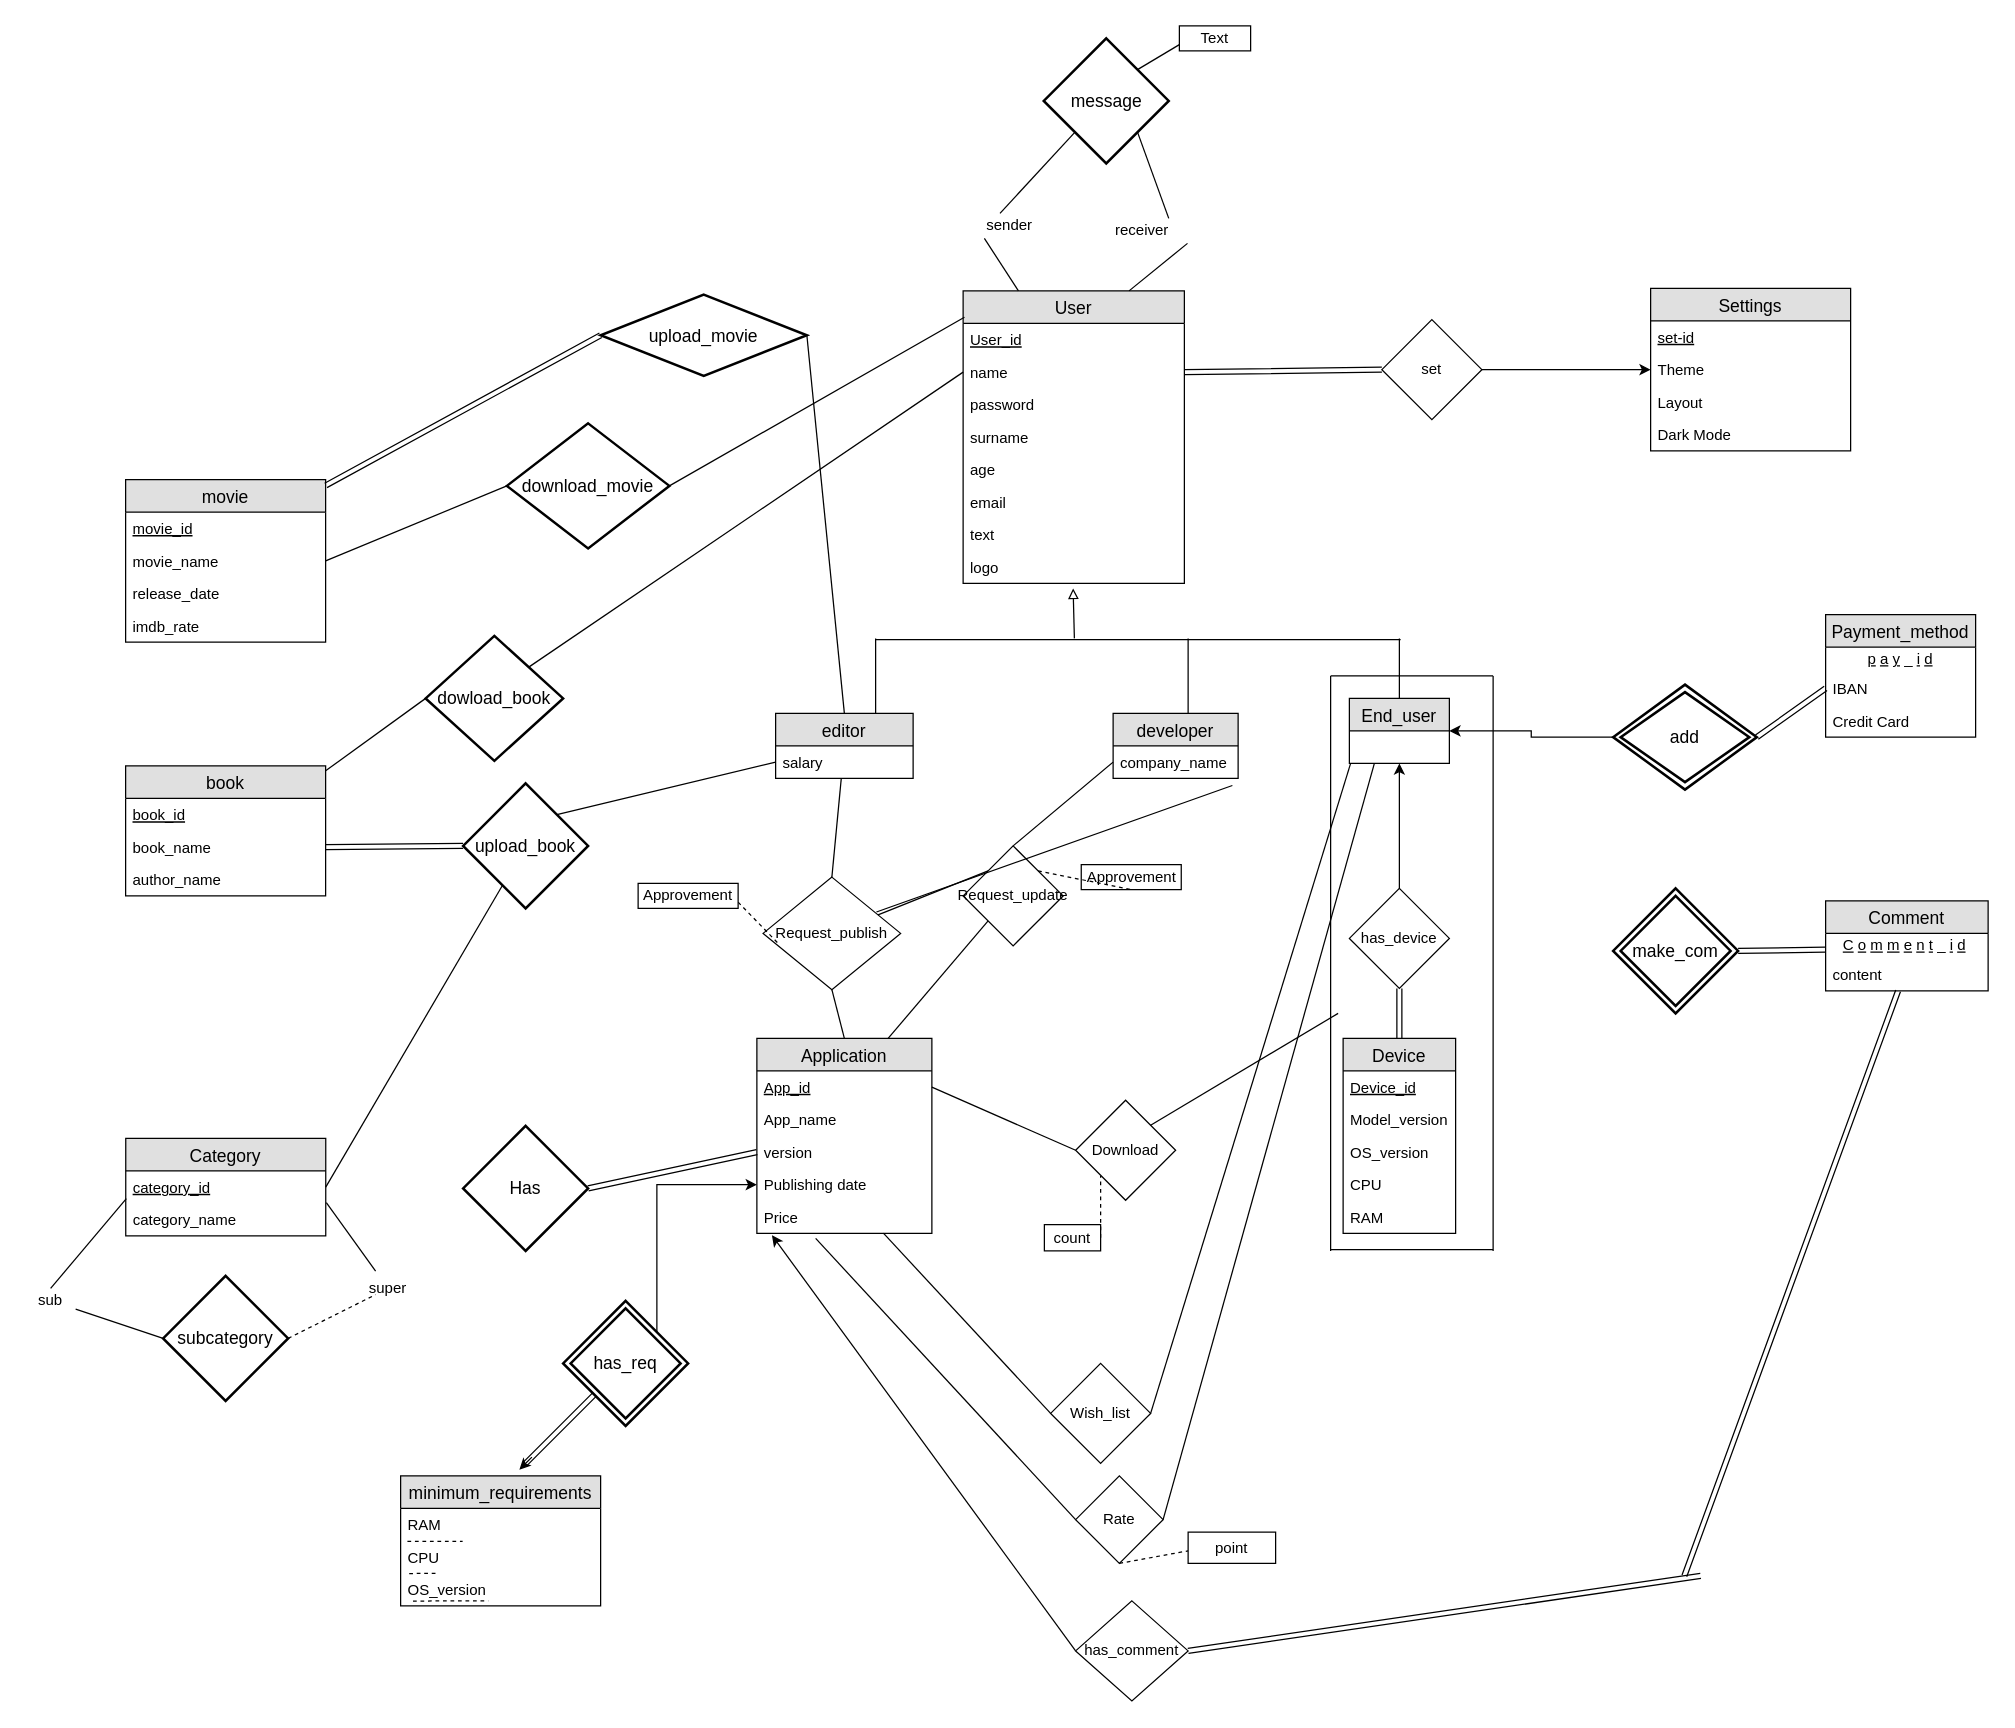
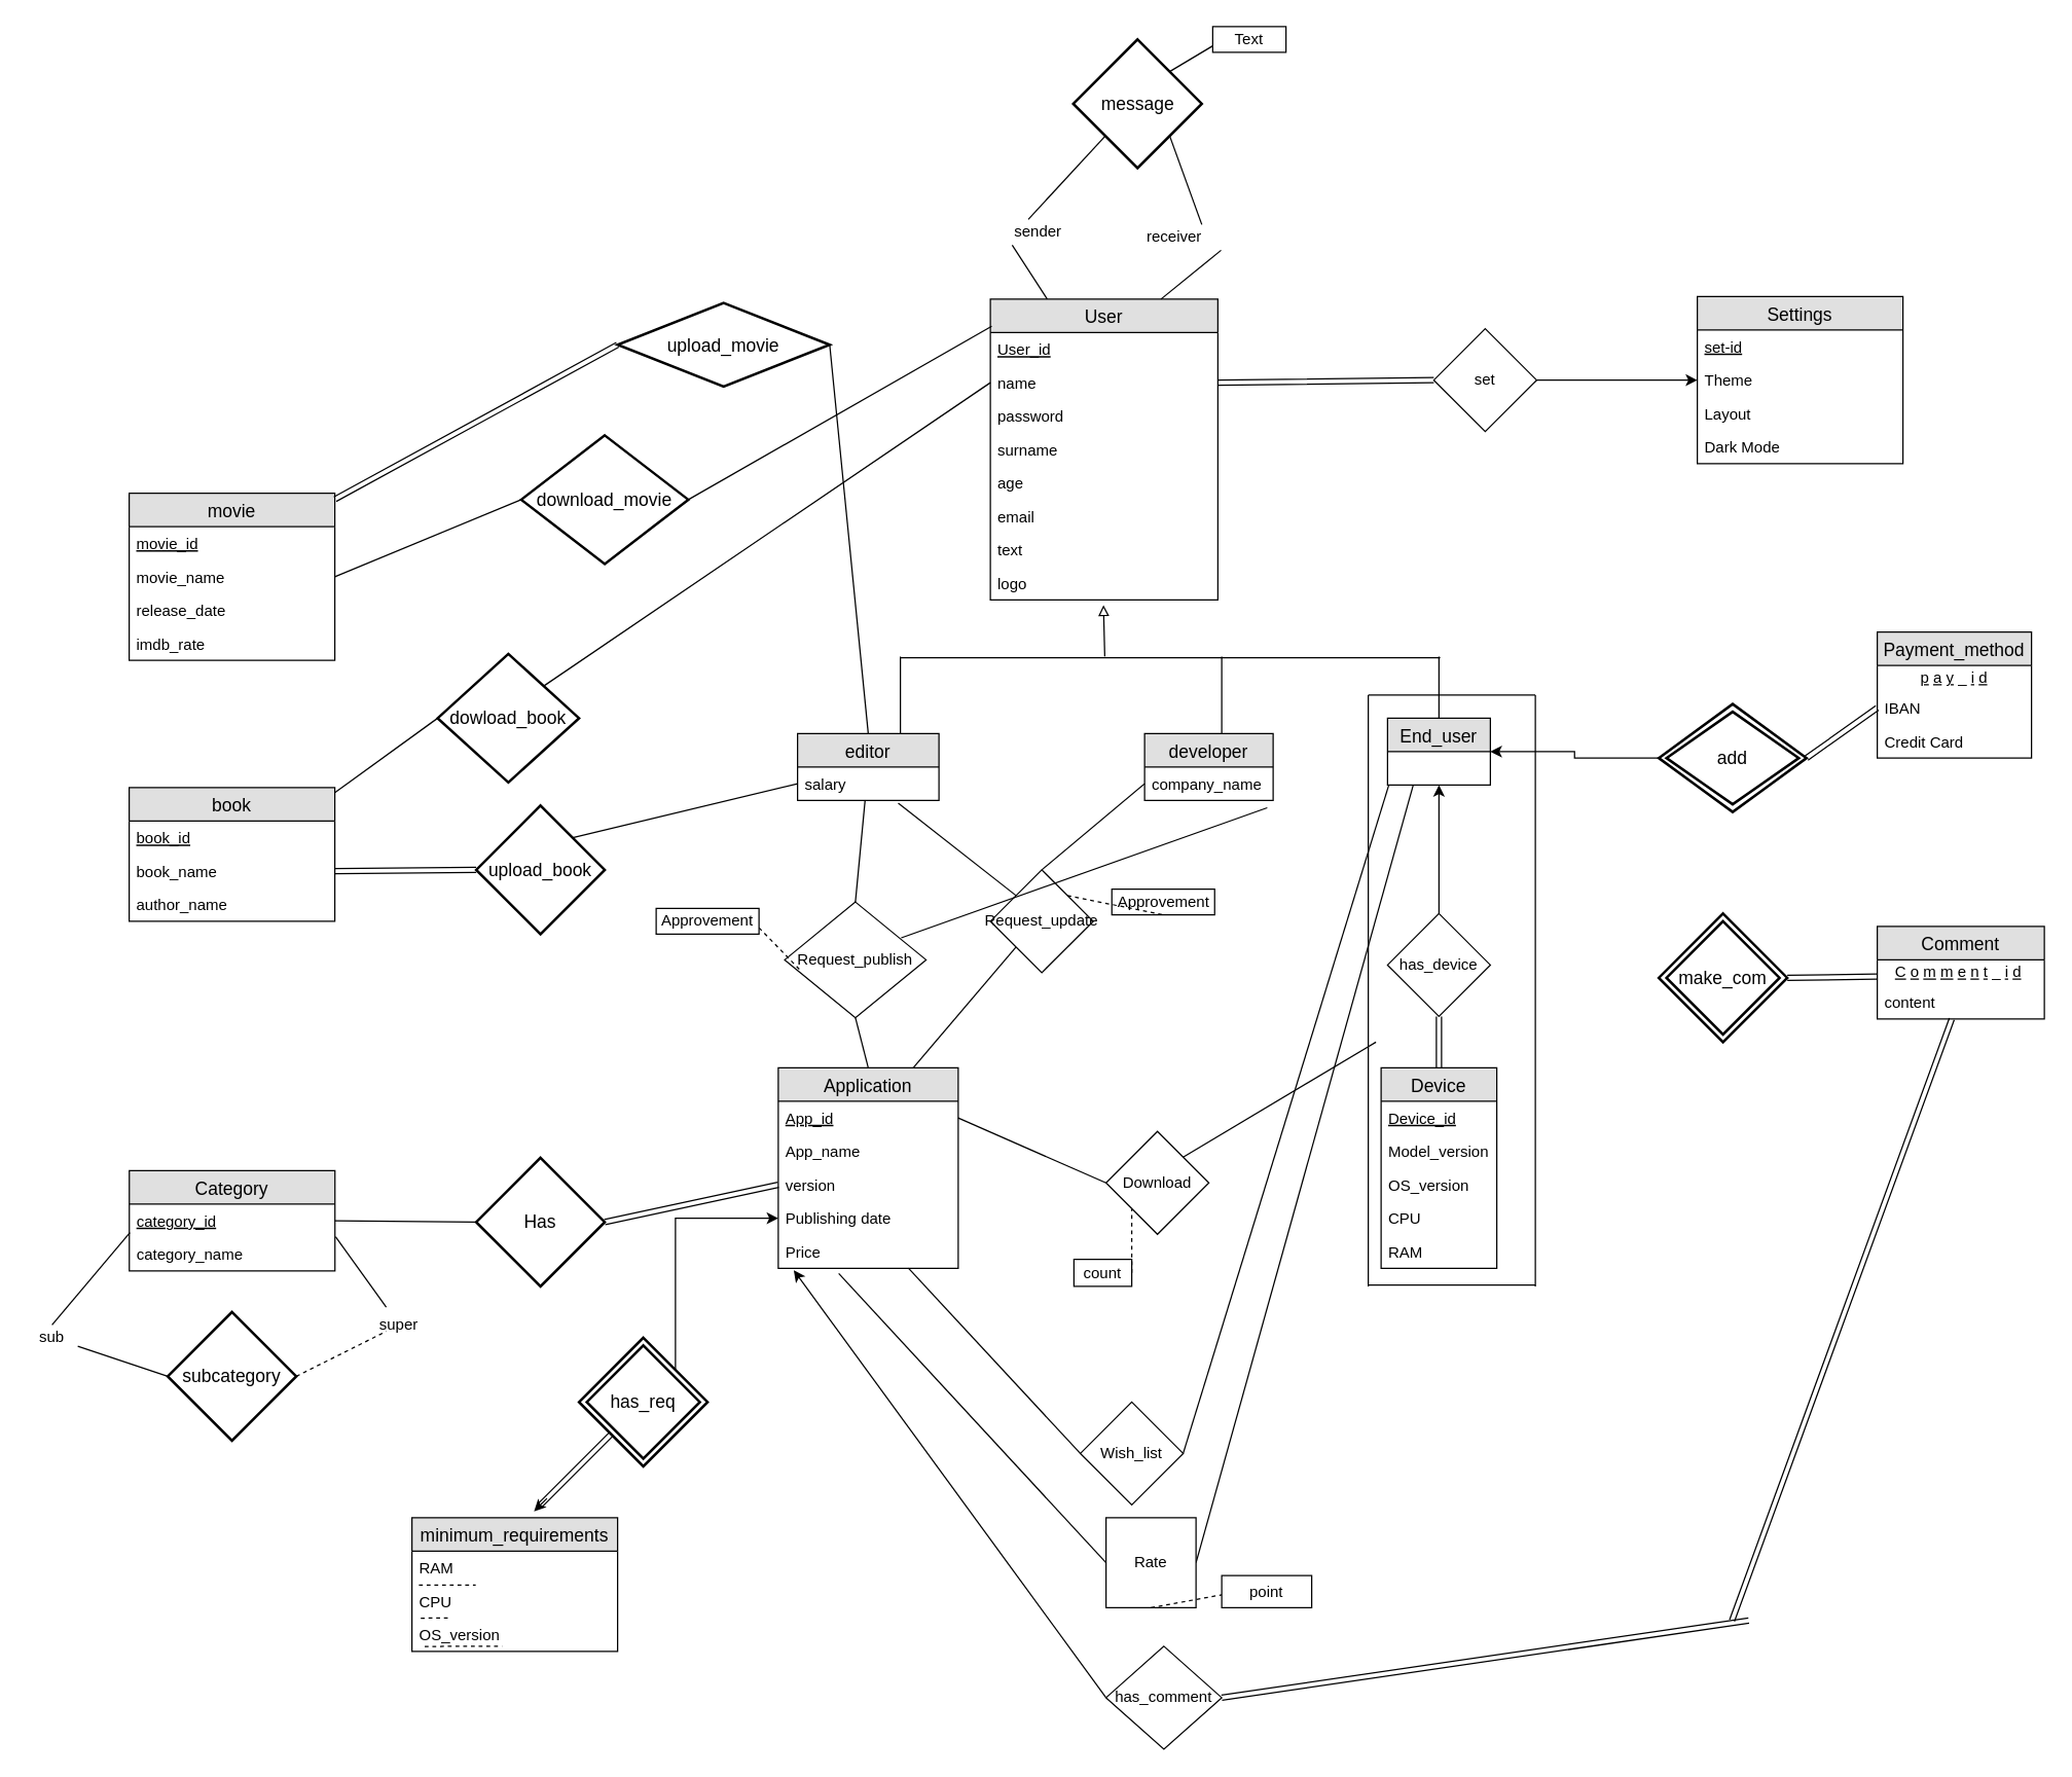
- <mxCell id="49" value="set" style="rhombus;whiteSpace=wrap;html=1;" parent="1" vertex="1"><mxGeometry x="1105" y="255" width="80" height="80" as="geometry" /></mxCell>
+ <mxCell id="49" value="set" style="rhombus;whiteSpace=wrap;html=1;" parent="1" vertex="1"><mxGeometry x="1115" y="255" width="80" height="80" as="geometry" /></mxCell>
- <mxCell id="138" value="" style="endArrow=none;html=1;exitX=0;exitY=0;exitDx=0;exitDy=0;" parent="1" source="6" target="3" edge="1"><mxGeometry width="50" height="50" relative="1" as="geometry"><mxPoint x="685" y="721" as="sourcePoint" /><mxPoint x="692.524" y="642" as="targetPoint" /></mxGeometry></mxCell>
+ <mxCell id="138" value="" style="endArrow=none;html=1;exitX=0;exitY=0;exitDx=0;exitDy=0;entryX=0.712;entryY=1.084;entryDx=0;entryDy=0;entryPerimeter=0;" parent="1" source="6" target="23" edge="1"><mxGeometry width="50" height="50" relative="1" as="geometry"><mxPoint x="685" y="721" as="sourcePoint" /><mxPoint x="692.524" y="642" as="targetPoint" /></mxGeometry></mxCell>
- <mxCell id="86" value="" style="endArrow=none;html=1;exitX=1;exitY=0.5;exitDx=0;exitDy=0;" parent="1" source="83" target="126" edge="1"><mxGeometry width="50" height="50" relative="1" as="geometry"><mxPoint x="360" y="900" as="sourcePoint" /><mxPoint x="410" y="850" as="targetPoint" /></mxGeometry></mxCell>
+ <mxCell id="86" value="" style="endArrow=none;html=1;entryX=0;entryY=0.5;entryDx=0;entryDy=0;exitX=1;exitY=0.5;exitDx=0;exitDy=0;" parent="1" source="83" target="85" edge="1"><mxGeometry width="50" height="50" relative="1" as="geometry"><mxPoint x="360" y="900" as="sourcePoint" /><mxPoint x="410" y="850" as="targetPoint" /></mxGeometry></mxCell>
- <mxCell id="76" value="Rate" style="rhombus;whiteSpace=wrap;html=1;" parent="1" vertex="1"><mxGeometry x="860" y="1180" width="70" height="70" as="geometry" /></mxCell>
+ <mxCell id="76" value="Rate" style="whiteSpace=wrap;html=1;rounded=0;" parent="1" vertex="1"><mxGeometry x="860" y="1180" width="70" height="70" as="geometry" /></mxCell>
